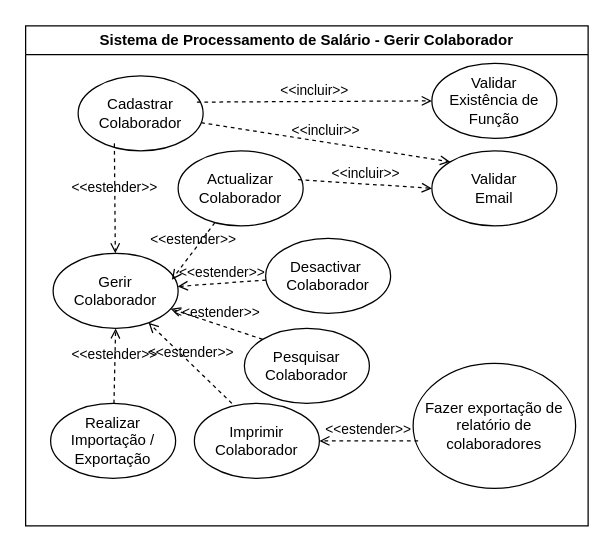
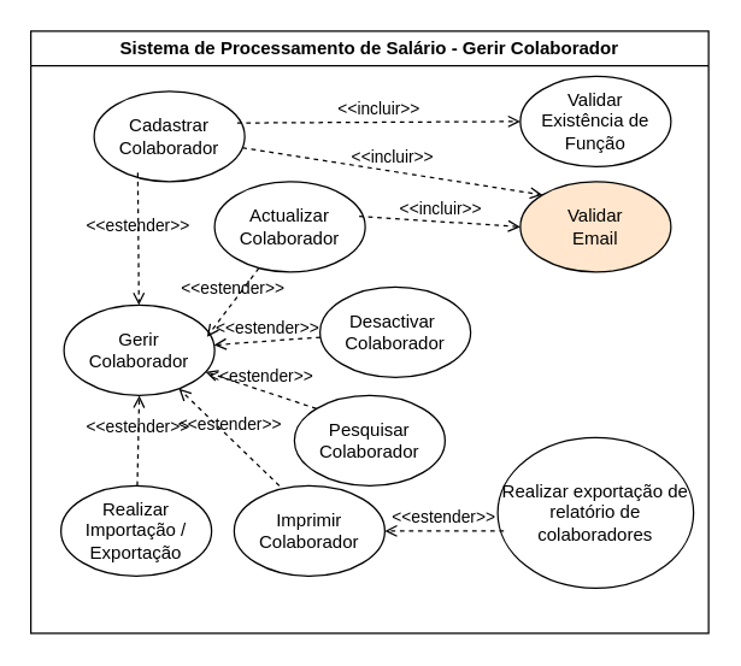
- <mxCell id="6" value="Validar&lt;div&gt;Email&lt;/div&gt;" style="ellipse;whiteSpace=wrap;html=1;" vertex="1" parent="2"><mxGeometry x="325" y="100" width="100" height="60" as="geometry" /></mxCell>
+ <mxCell id="6" value="Validar&lt;div&gt;Email&lt;/div&gt;" style="ellipse;whiteSpace=wrap;html=1;fillColor=#ffe6cc;" vertex="1" parent="2"><mxGeometry x="325" y="100" width="100" height="60" as="geometry" /></mxCell>
- <mxCell id="21" value="Fazer exportação de relatório de colaboradores" style="ellipse;whiteSpace=wrap;html=1;" vertex="1" parent="2"><mxGeometry x="310" y="270" width="130" height="100" as="geometry" /></mxCell>
+ <mxCell id="21" value="Realizar exportação de relatório de colaboradores" style="ellipse;whiteSpace=wrap;html=1;" vertex="1" parent="2"><mxGeometry x="310" y="270" width="130" height="100" as="geometry" /></mxCell>
